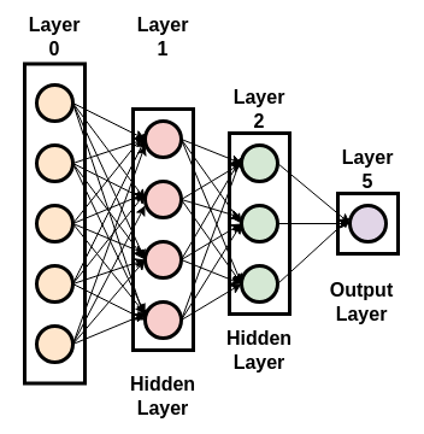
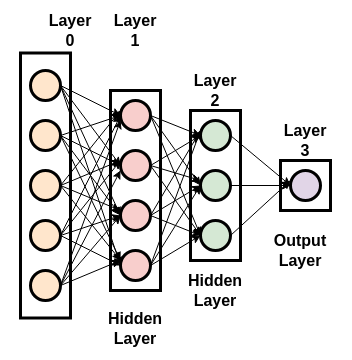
- <mxCell id="54" value="Layer 0" style="text;html=1;strokeColor=none;fillColor=none;align=center;verticalAlign=middle;whiteSpace=wrap;rounded=0;fontSize=16;fontStyle=1" parent="1" vertex="1"><mxGeometry x="25" y="20" width="40" height="20" as="geometry" /></mxCell>
+ <mxCell id="54" value="Layer 0" style="text;html=1;strokeColor=none;fillColor=none;align=center;verticalAlign=middle;whiteSpace=wrap;rounded=0;fontSize=16;fontStyle=1" parent="1" vertex="1"><mxGeometry x="50" y="20" width="40" height="20" as="geometry" /></mxCell>
- <mxCell id="57" value="Layer 5" style="text;html=1;strokeColor=none;fillColor=none;align=center;verticalAlign=middle;whiteSpace=wrap;rounded=0;fontSize=16;fontStyle=1" parent="1" vertex="1"><mxGeometry x="285" y="130" width="40" height="20" as="geometry" /></mxCell>
+ <mxCell id="57" value="Layer 3" style="text;html=1;strokeColor=none;fillColor=none;align=center;verticalAlign=middle;whiteSpace=wrap;rounded=0;fontSize=16;fontStyle=1" parent="1" vertex="1"><mxGeometry x="285" y="130" width="40" height="20" as="geometry" /></mxCell>
